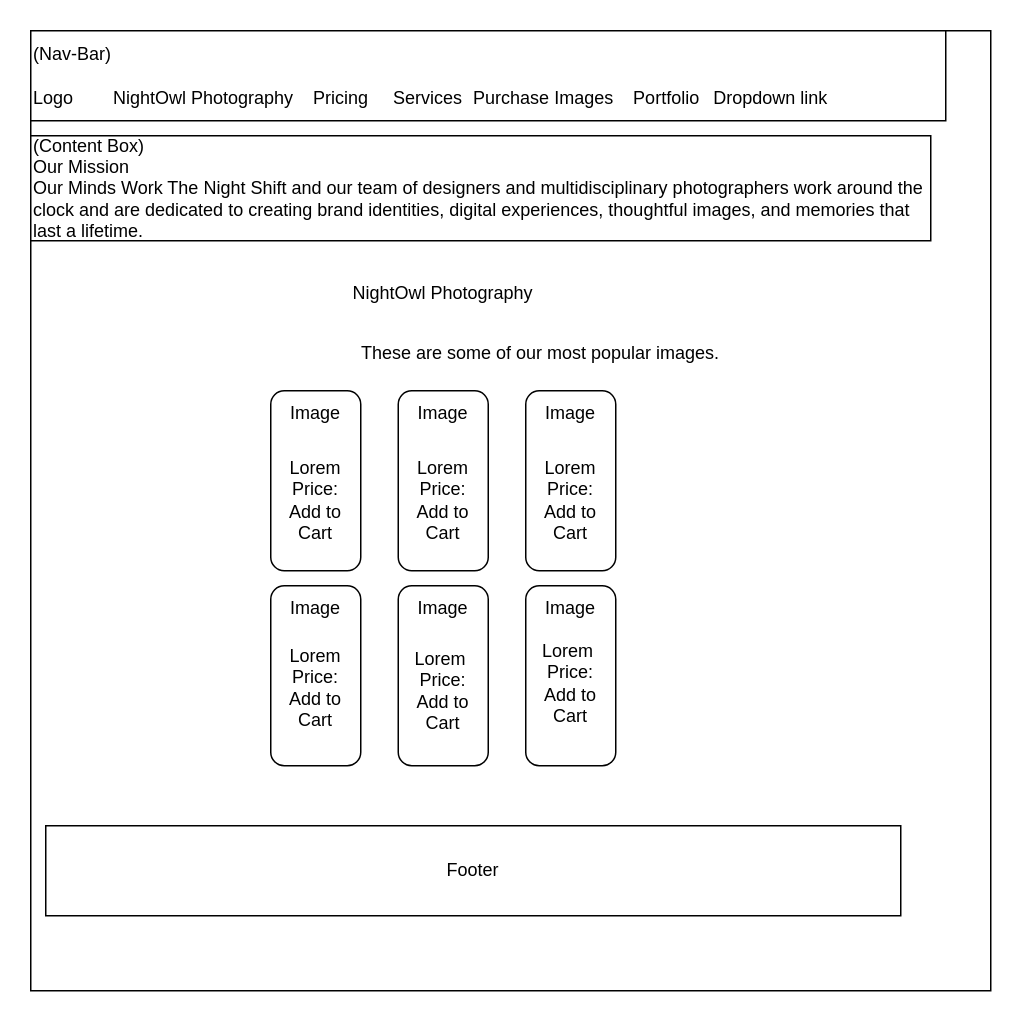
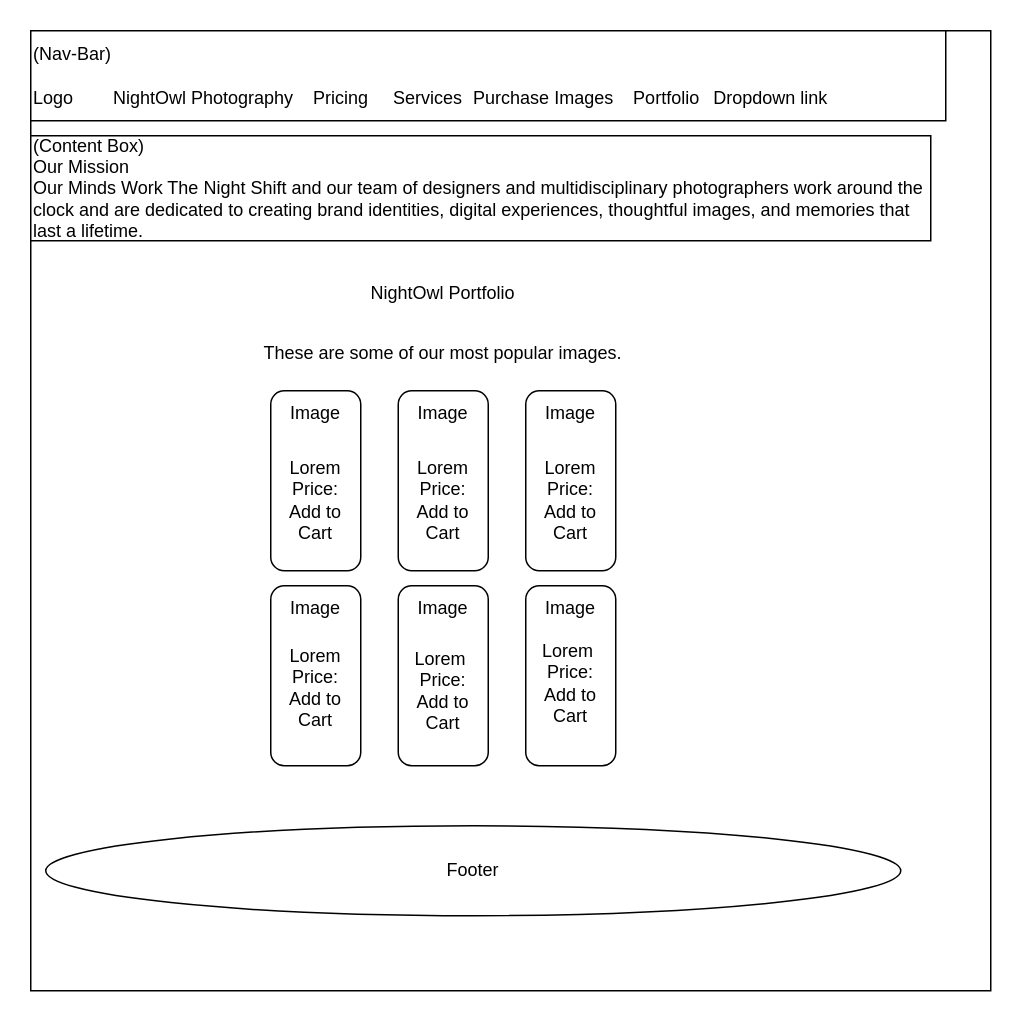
- <mxCell id="5" value="NightOwl Photography" style="text;html=1;strokeColor=none;fillColor=none;align=center;verticalAlign=middle;whiteSpace=wrap;rounded=0;" vertex="1" parent="1"><mxGeometry x="190" y="180" width="210" height="30" as="geometry" /></mxCell>
+ <mxCell id="5" value="NightOwl Portfolio" style="text;html=1;strokeColor=none;fillColor=none;align=center;verticalAlign=middle;whiteSpace=wrap;rounded=0;" vertex="1" parent="1"><mxGeometry x="190" y="180" width="210" height="30" as="geometry" /></mxCell>
- <mxCell id="6" value="These are some of our most popular images." style="text;html=1;strokeColor=none;fillColor=none;align=center;verticalAlign=middle;whiteSpace=wrap;rounded=0;" vertex="1" parent="1"><mxGeometry x="210" y="220" width="300" height="30" as="geometry" /></mxCell>
+ <mxCell id="6" value="These are some of our most popular images." style="text;html=1;strokeColor=none;fillColor=none;align=center;verticalAlign=middle;whiteSpace=wrap;rounded=0;" vertex="1" parent="1"><mxGeometry x="145" y="220" width="300" height="30" as="geometry" /></mxCell>
- <mxCell id="25" value="Footer" style="rounded=0;whiteSpace=wrap;html=1;labelBackgroundColor=default;" vertex="1" parent="1"><mxGeometry x="30" y="550" width="570" height="60" as="geometry" /></mxCell>
+ <mxCell id="25" value="Footer" style="ellipse;whiteSpace=wrap;html=1;labelBackgroundColor=default;" vertex="1" parent="1"><mxGeometry x="30" y="550" width="570" height="60" as="geometry" /></mxCell>
